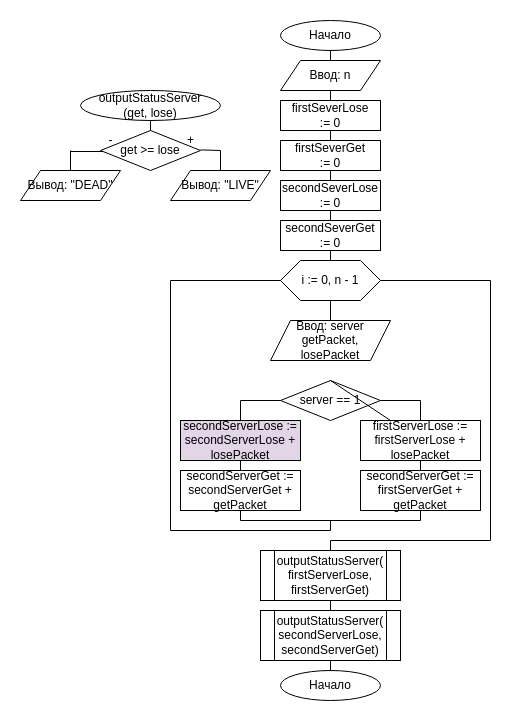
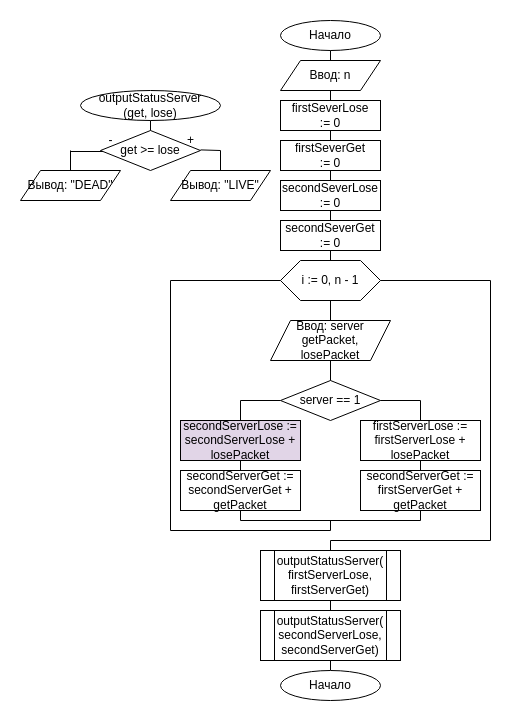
- <mxCell id="22" value="" style="endArrow=none;html=1;rounded=0;exitX=0.5;exitY=0;exitDx=0;exitDy=0;" parent="1" source="11" target="12" edge="1"><mxGeometry width="50" height="50" relative="1" as="geometry"><mxPoint x="320" y="400" as="sourcePoint" /><mxPoint x="330" y="370" as="targetPoint" /></mxGeometry></mxCell>
+ <mxCell id="22" value="" style="endArrow=none;html=1;rounded=0;exitX=0.5;exitY=0;exitDx=0;exitDy=0;entryX=0.5;entryY=1;entryDx=0;entryDy=0;" parent="1" source="11" target="10" edge="1"><mxGeometry width="50" height="50" relative="1" as="geometry"><mxPoint x="320" y="400" as="sourcePoint" /><mxPoint x="330" y="370" as="targetPoint" /></mxGeometry></mxCell>
